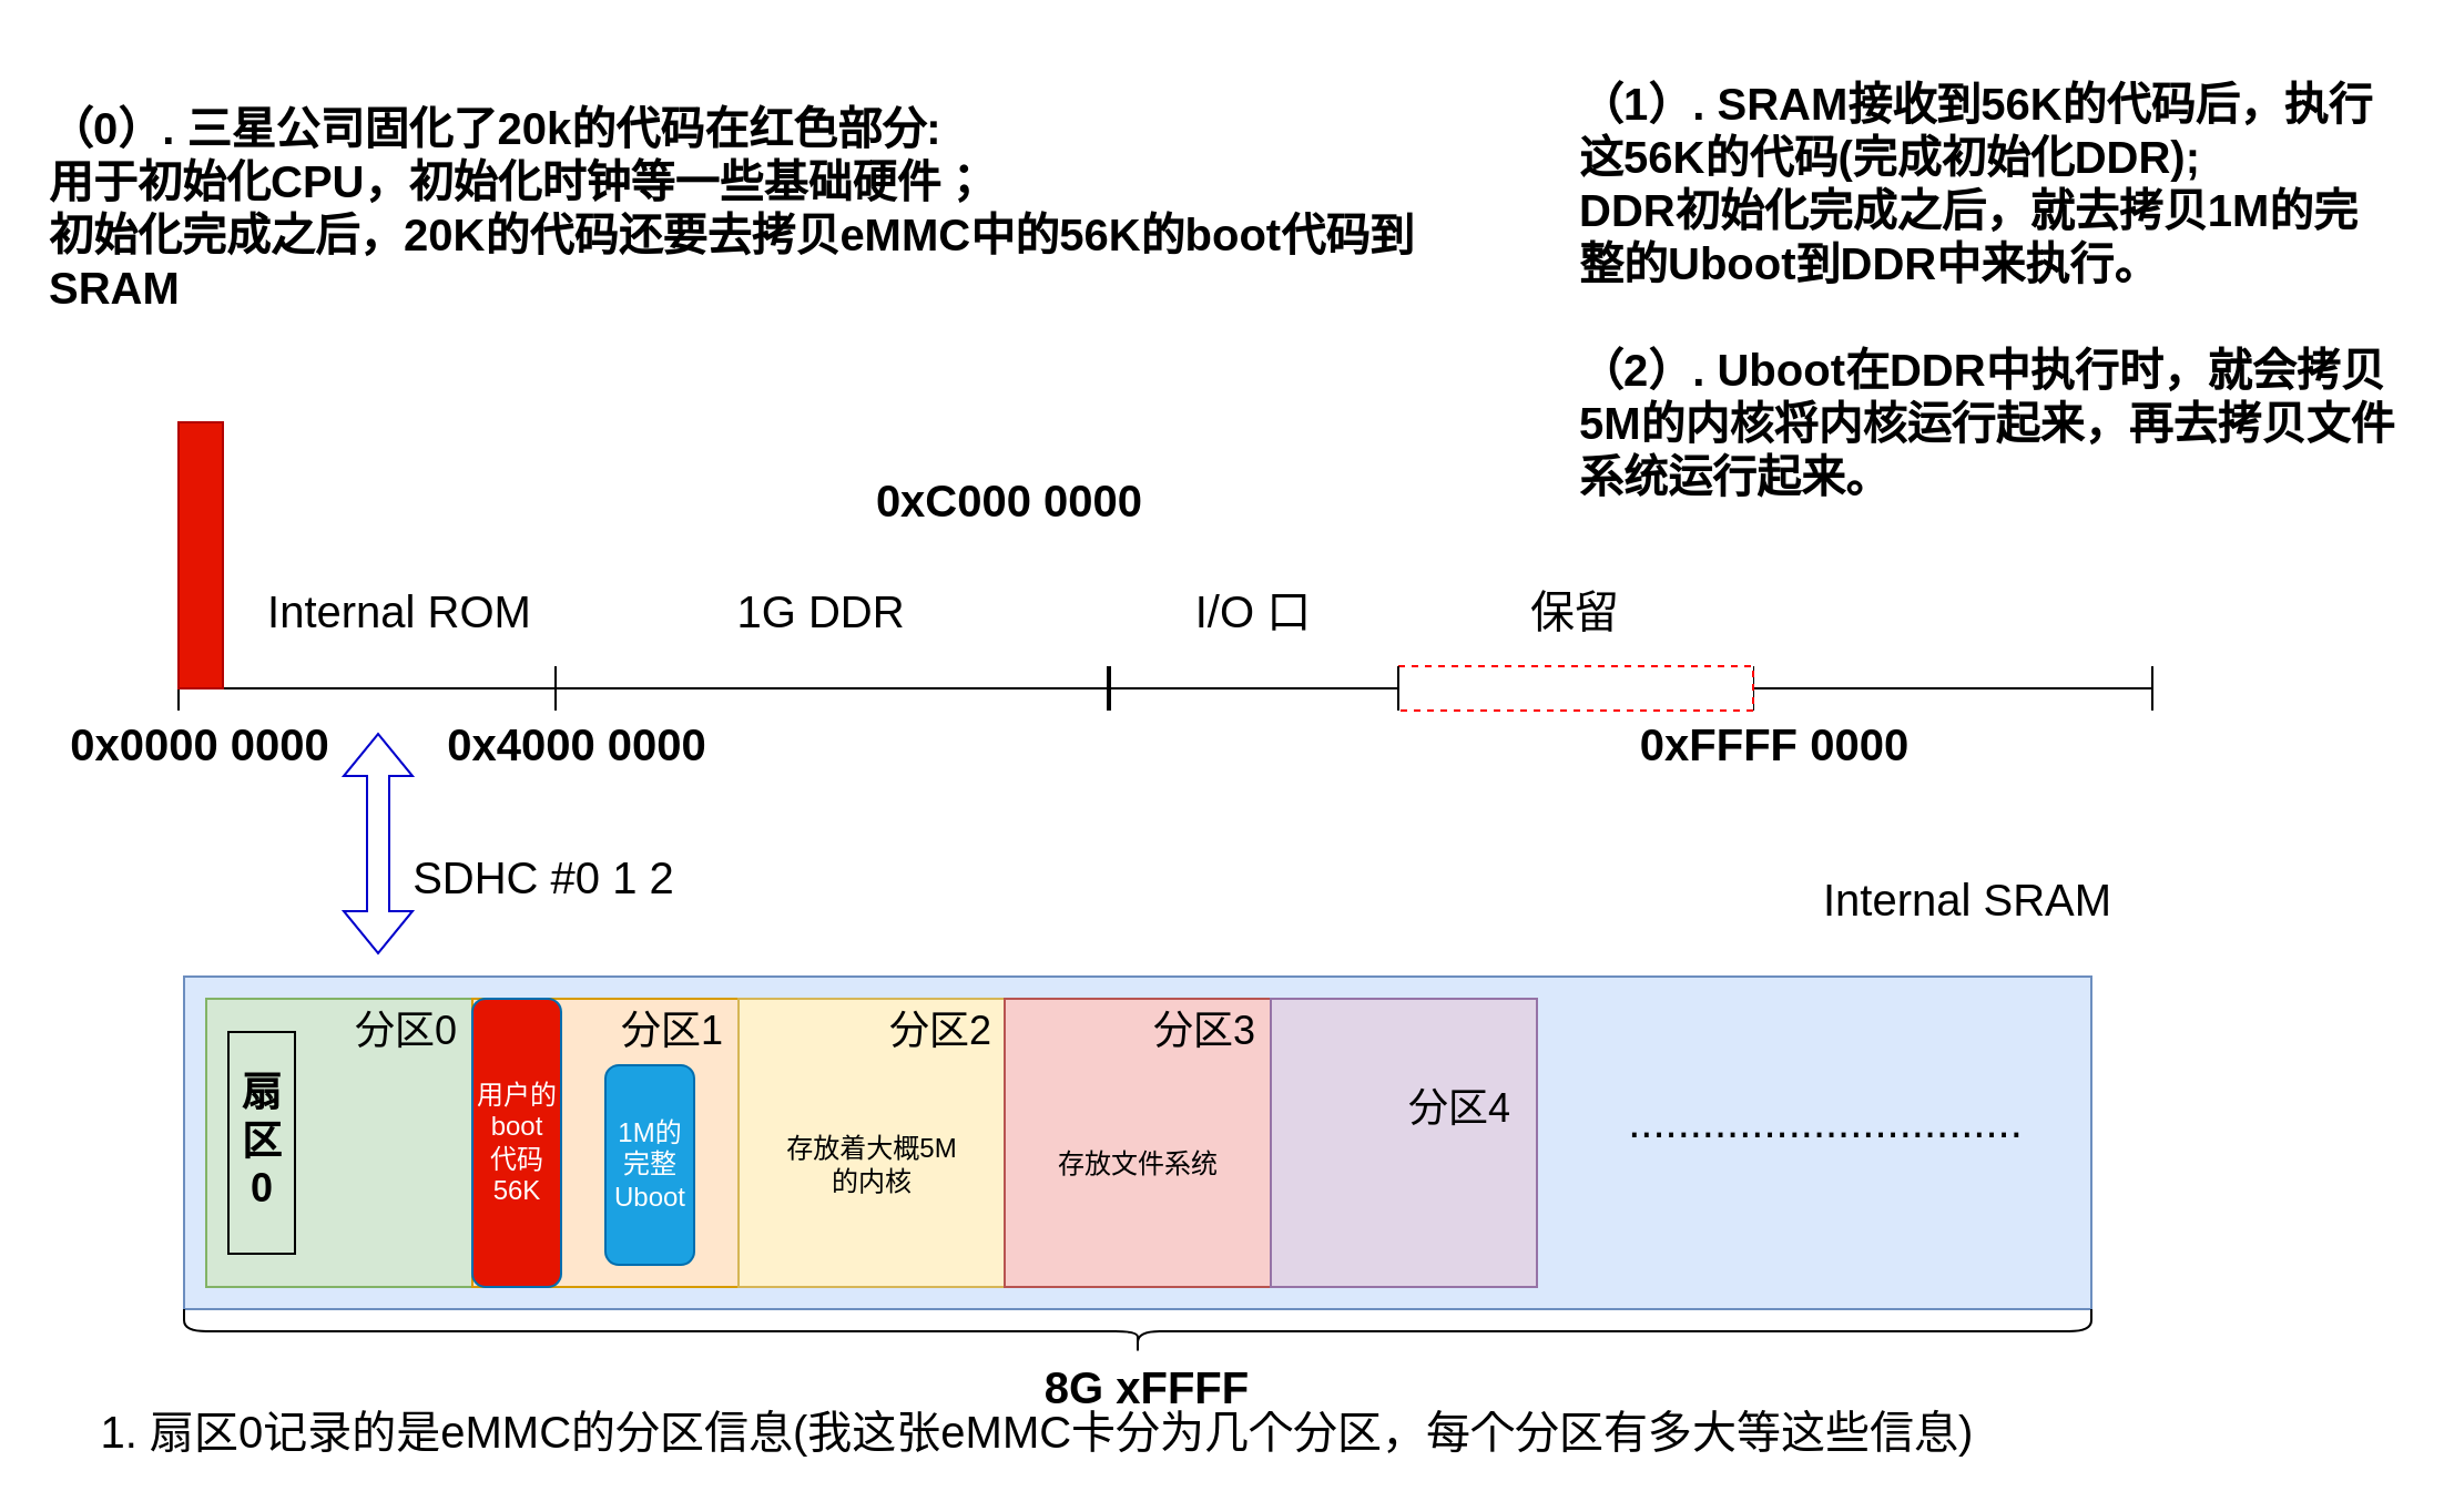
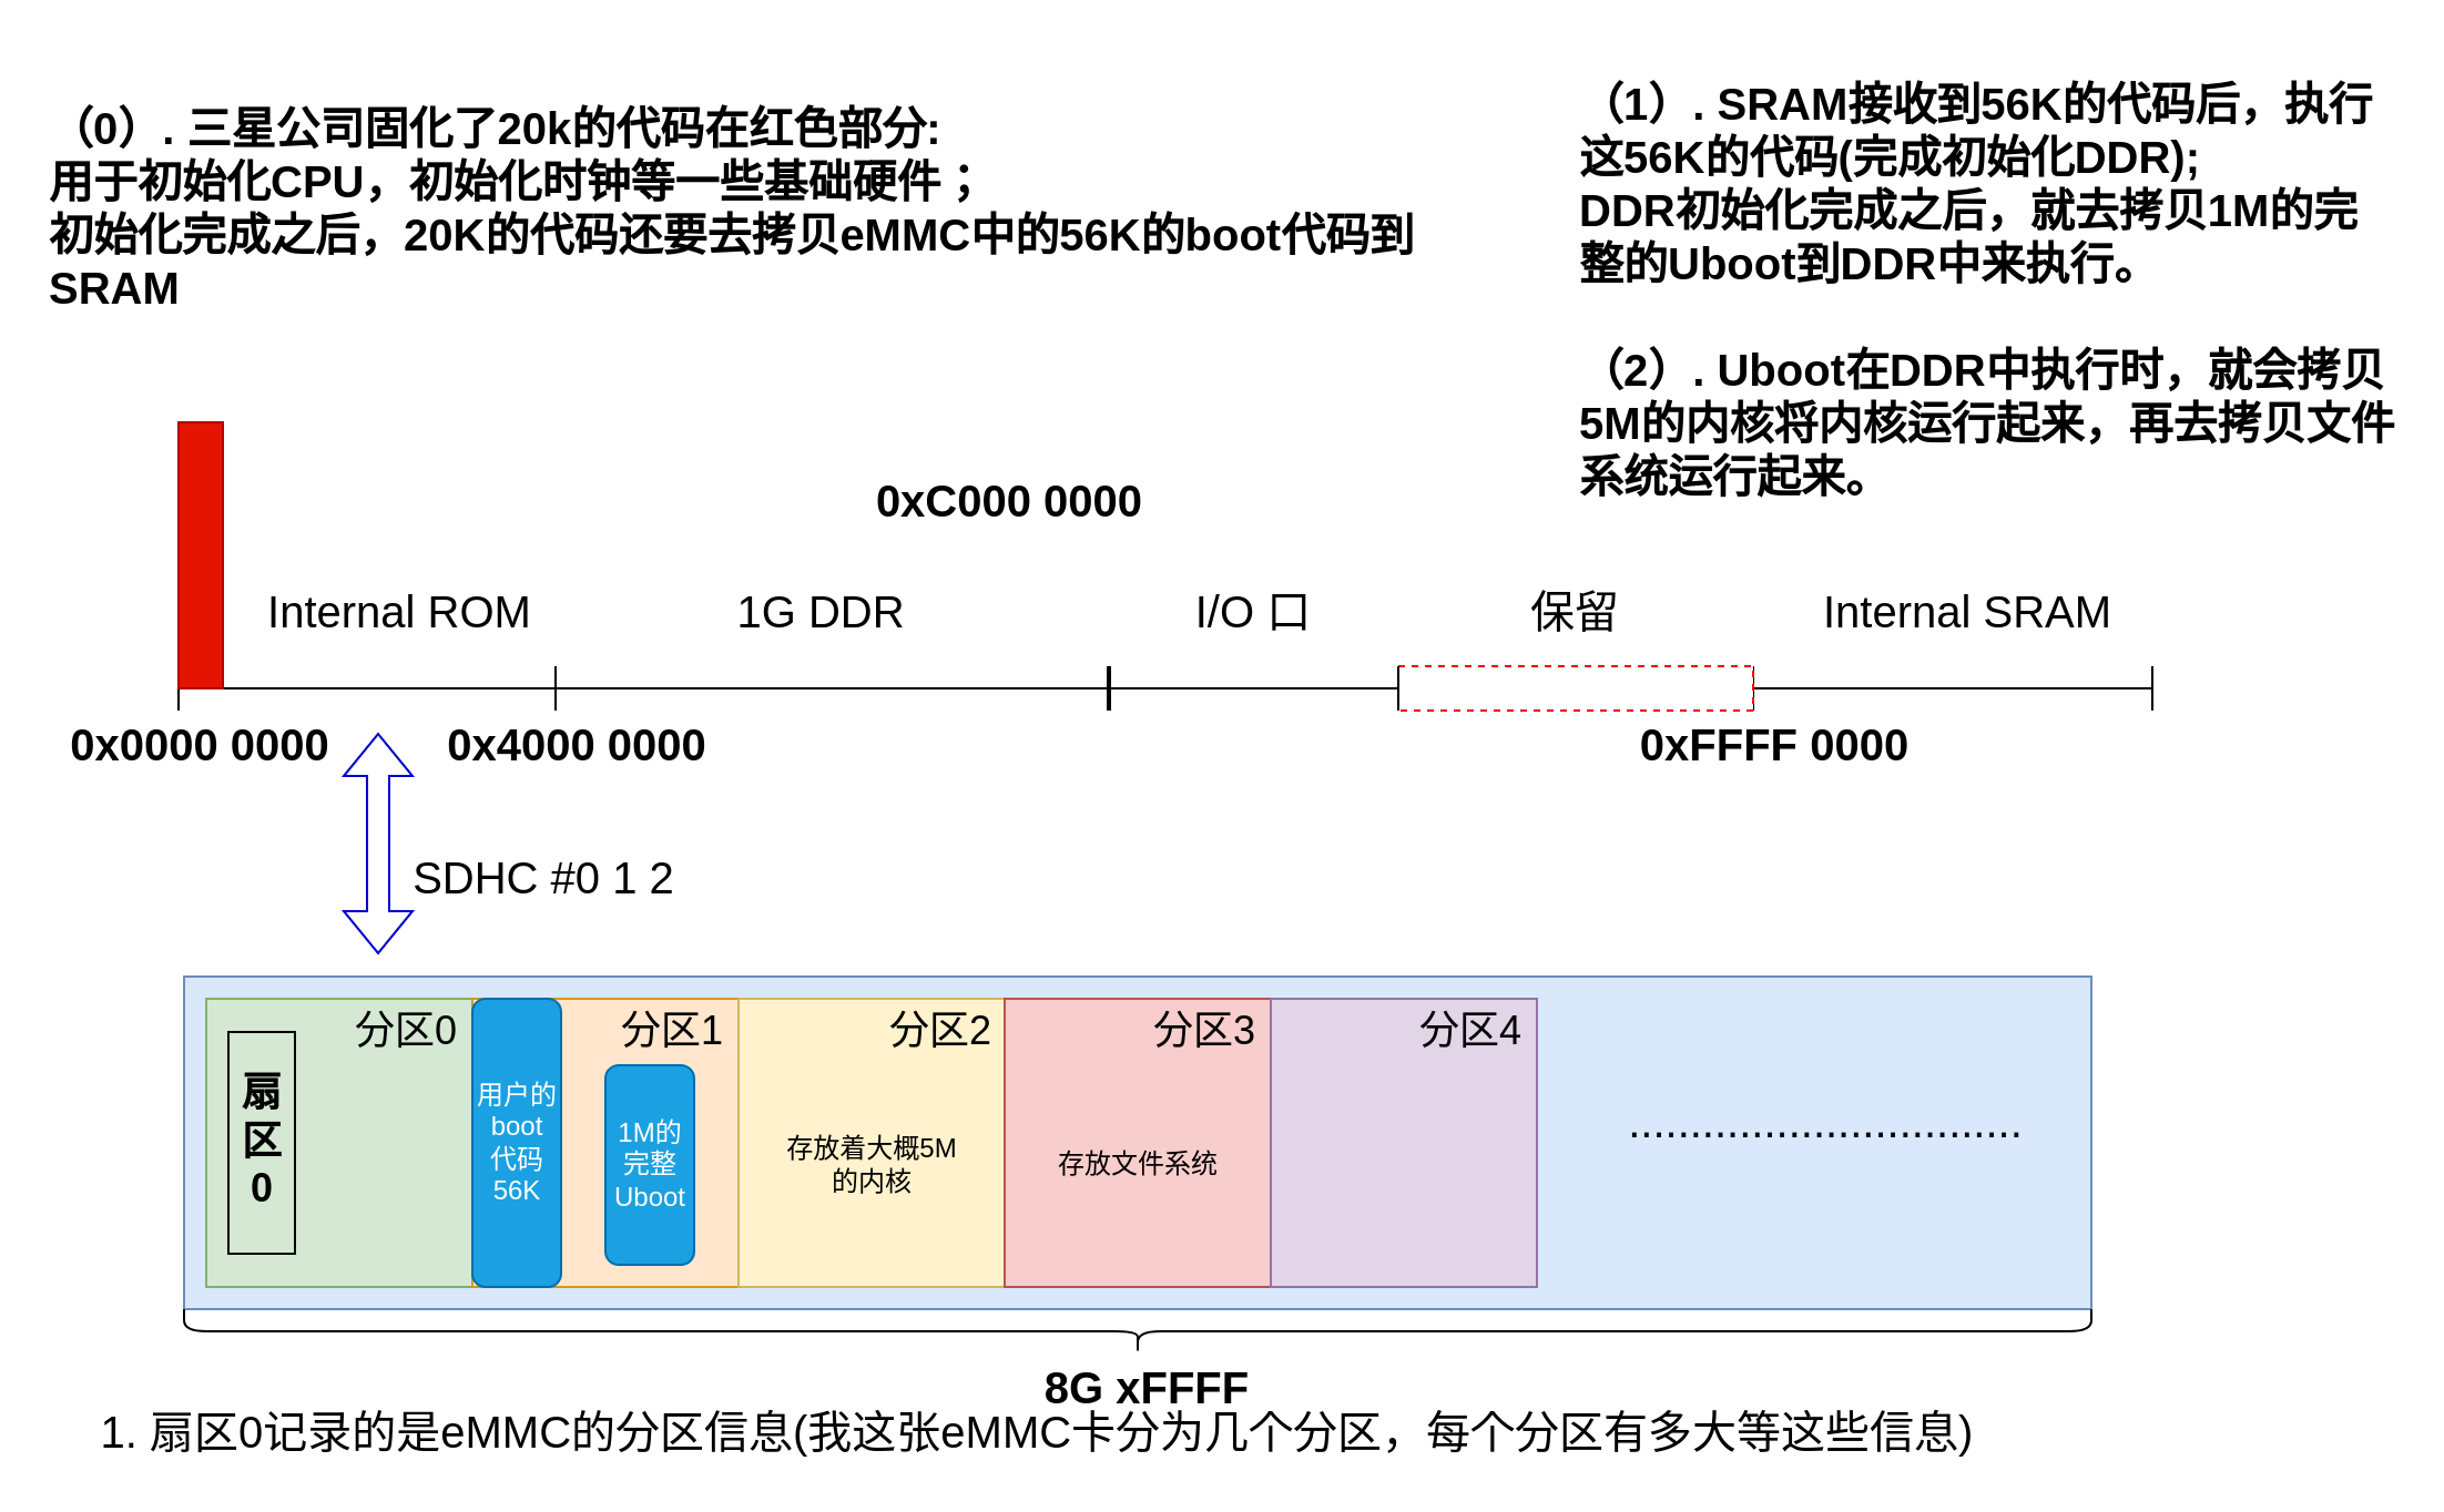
- <mxCell id="11" value="&lt;font style=&quot;font-size: 20px;&quot;&gt;Internal SRAM&lt;/font&gt;" style="text;html=1;align=center;verticalAlign=middle;whiteSpace=wrap;rounded=0;" vertex="1" parent="1"><mxGeometry x="817" y="390" width="140" height="30" as="geometry" /></mxCell>
+ <mxCell id="11" value="&lt;font style=&quot;font-size: 20px;&quot;&gt;Internal SRAM&lt;/font&gt;" style="text;html=1;align=center;verticalAlign=middle;whiteSpace=wrap;rounded=0;" vertex="1" parent="1"><mxGeometry x="817" y="260" width="140" height="30" as="geometry" /></mxCell>
- <mxCell id="33" value="&lt;font style=&quot;font-size: 18px;&quot;&gt;分区4&lt;/font&gt;" style="text;html=1;align=center;verticalAlign=middle;whiteSpace=wrap;rounded=0;" vertex="1" parent="1"><mxGeometry x="627.5" y="485" width="60" height="30" as="geometry" /></mxCell>
+ <mxCell id="33" value="&lt;font style=&quot;font-size: 18px;&quot;&gt;分区4&lt;/font&gt;" style="text;html=1;align=center;verticalAlign=middle;whiteSpace=wrap;rounded=0;" vertex="1" parent="1"><mxGeometry x="632.5" y="450" width="60" height="30" as="geometry" /></mxCell>
- <mxCell id="35" value="用户的boot&lt;div&gt;代码56K&lt;/div&gt;" style="rounded=1;whiteSpace=wrap;html=1;fillColor=#e51400;fontColor=#ffffff;strokeColor=#006EAF;" vertex="1" parent="1"><mxGeometry x="212.5" y="450" width="40" height="130" as="geometry" /></mxCell>
+ <mxCell id="35" value="用户的boot&lt;div&gt;代码56K&lt;/div&gt;" style="rounded=1;whiteSpace=wrap;html=1;fillColor=#1ba1e2;fontColor=#ffffff;strokeColor=#006EAF;" vertex="1" parent="1"><mxGeometry x="212.5" y="450" width="40" height="130" as="geometry" /></mxCell>
